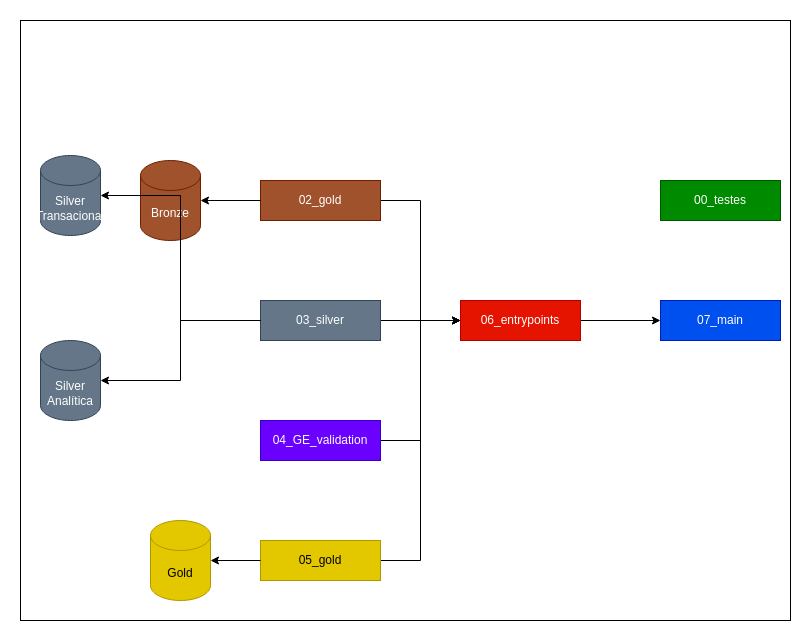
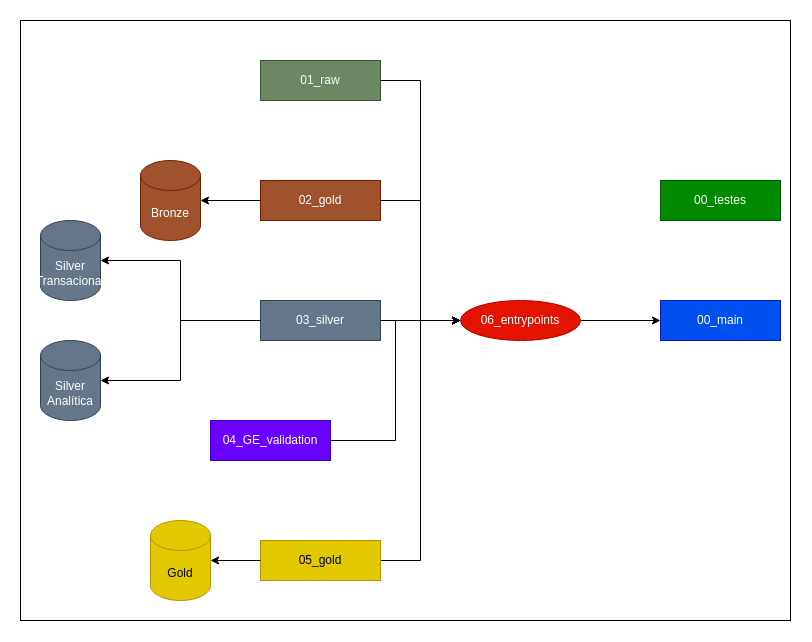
+ <mxCell id="4" value="01_raw" style="rounded=0;whiteSpace=wrap;html=1;fillColor=#6d8764;fontColor=#ffffff;strokeColor=#3A5431;" vertex="1" parent="1"><mxGeometry x="260" y="60" width="120" height="40" as="geometry" /></mxCell>
+ <mxCell id="3" style="edgeStyle=orthogonalEdgeStyle;rounded=0;orthogonalLoop=1;jettySize=auto;html=1;entryX=0;entryY=0.5;entryDx=0;entryDy=0;" edge="1" parent="1" source="4" target="14"><mxGeometry relative="1" as="geometry" /></mxCell>
- <mxCell id="17" value="Silver&lt;div&gt;Transacional&lt;/div&gt;" style="shape=cylinder3;whiteSpace=wrap;html=1;boundedLbl=1;backgroundOutline=1;size=15;fillColor=#647687;fontColor=#ffffff;strokeColor=#314354;" vertex="1" parent="1"><mxGeometry x="40" y="155" width="60" height="80" as="geometry" /></mxCell>
+ <mxCell id="17" value="Silver&lt;div&gt;Transacional&lt;/div&gt;" style="shape=cylinder3;whiteSpace=wrap;html=1;boundedLbl=1;backgroundOutline=1;size=15;fillColor=#647687;fontColor=#ffffff;strokeColor=#314354;" vertex="1" parent="1"><mxGeometry x="40" y="220" width="60" height="80" as="geometry" /></mxCell>
- <mxCell id="14" value="06_entrypoints" style="rounded=0;whiteSpace=wrap;html=1;fillColor=#e51400;fontColor=#ffffff;strokeColor=#B20000;" vertex="1" parent="1"><mxGeometry x="460" y="300" width="120" height="40" as="geometry" /></mxCell>
+ <mxCell id="14" value="06_entrypoints" style="ellipse;whiteSpace=wrap;html=1;fillColor=#e51400;fontColor=#ffffff;strokeColor=#B20000;" vertex="1" parent="1"><mxGeometry x="460" y="300" width="120" height="40" as="geometry" /></mxCell>
- <mxCell id="15" value="07_main" style="rounded=0;whiteSpace=wrap;html=1;fillColor=#0050ef;fontColor=#ffffff;strokeColor=#001DBC;" vertex="1" parent="1"><mxGeometry x="660" y="300" width="120" height="40" as="geometry" /></mxCell>
+ <mxCell id="15" value="00_main" style="rounded=0;whiteSpace=wrap;html=1;fillColor=#0050ef;fontColor=#ffffff;strokeColor=#001DBC;" vertex="1" parent="1"><mxGeometry x="660" y="300" width="120" height="40" as="geometry" /></mxCell>
- <mxCell id="10" value="04_GE_validation" style="rounded=0;whiteSpace=wrap;html=1;fillColor=#6a00ff;fontColor=#ffffff;strokeColor=#3700CC;" vertex="1" parent="1"><mxGeometry x="260" y="420" width="120" height="40" as="geometry" /></mxCell>
+ <mxCell id="10" value="04_GE_validation" style="rounded=0;whiteSpace=wrap;html=1;fillColor=#6a00ff;fontColor=#ffffff;strokeColor=#3700CC;" vertex="1" parent="1"><mxGeometry x="210" y="420" width="120" height="40" as="geometry" /></mxCell>
